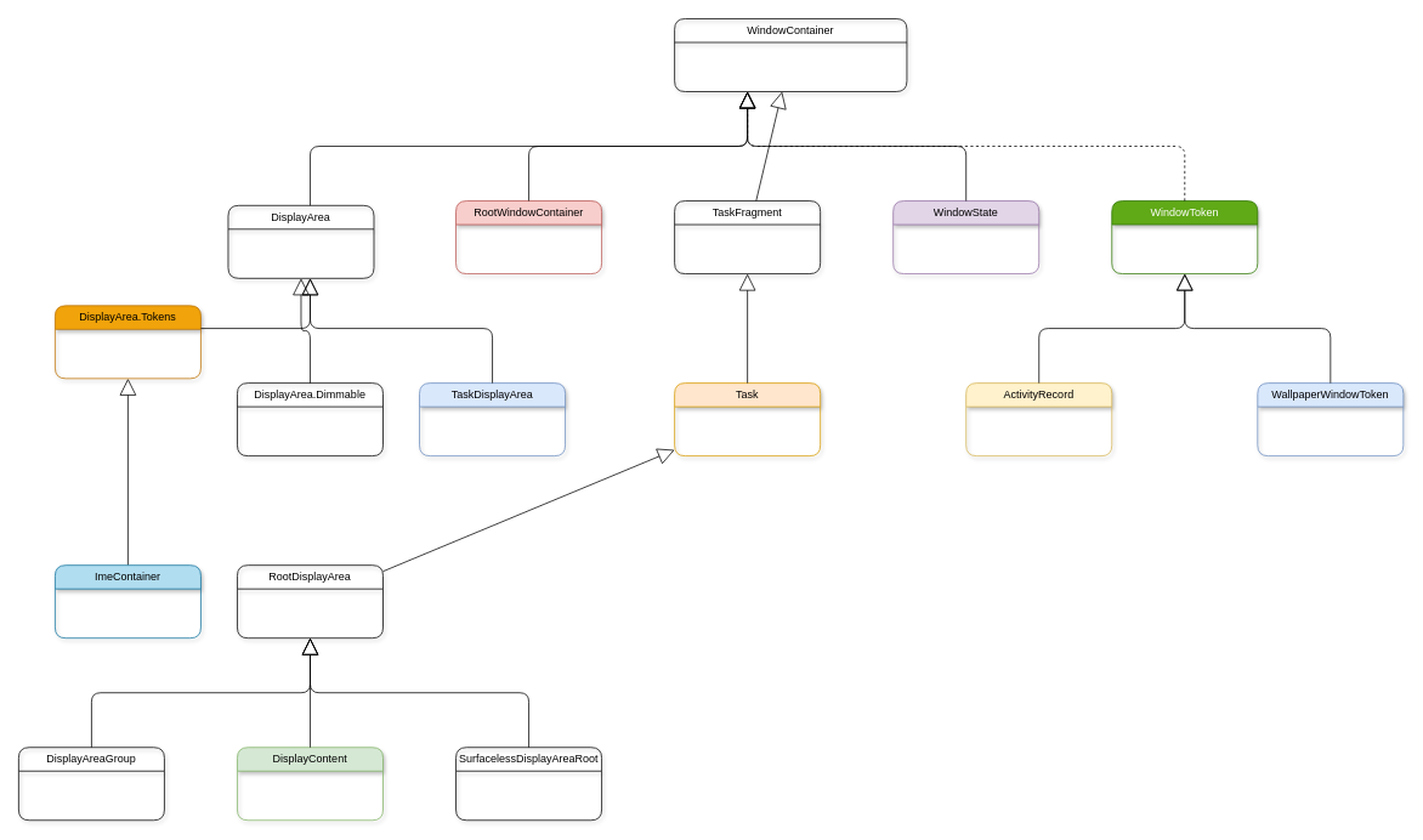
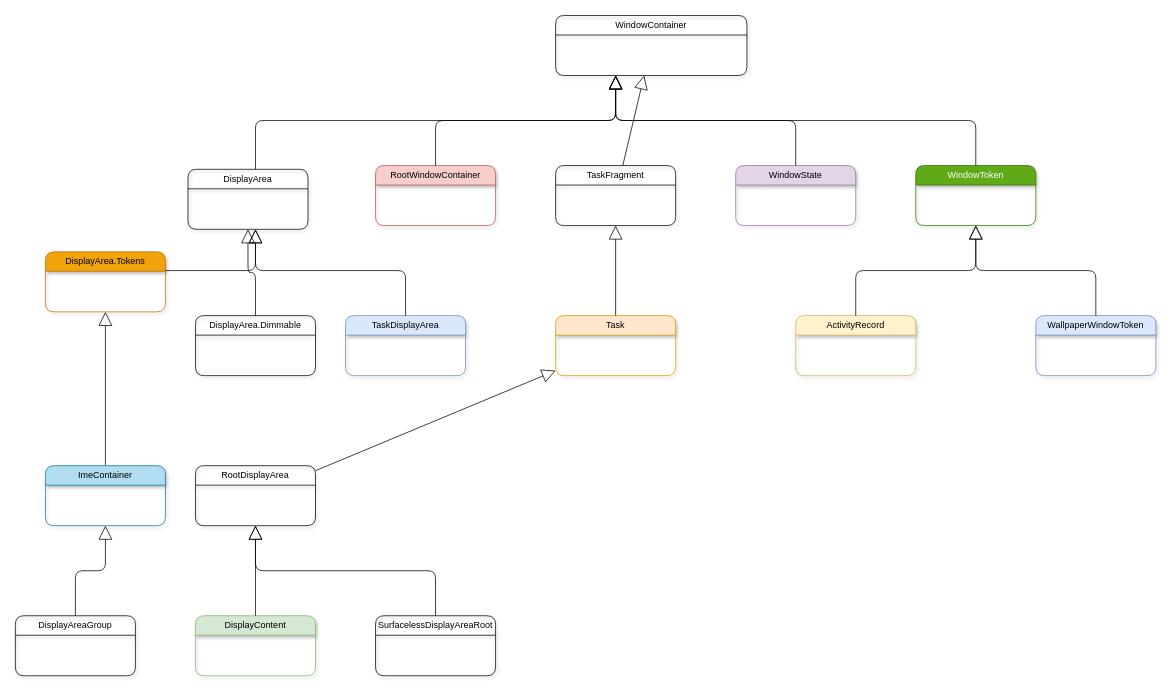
- <mxCell id="13" value="" style="endArrow=block;endSize=16;endFill=0;html=1;rounded=1;edgeStyle=orthogonalEdgeStyle;dashed=1;" parent="1" source="7" target="2" edge="1"><mxGeometry width="160" relative="1" as="geometry"><mxPoint x="1250" y="70" as="sourcePoint" /><mxPoint x="1410" y="70" as="targetPoint" /><Array as="points"><mxPoint x="1300" y="160" /><mxPoint x="820" y="160" /></Array></mxGeometry></mxCell>
+ <mxCell id="13" value="" style="endArrow=block;endSize=16;endFill=0;html=1;rounded=1;edgeStyle=orthogonalEdgeStyle;" parent="1" source="7" target="2" edge="1"><mxGeometry width="160" relative="1" as="geometry"><mxPoint x="1250" y="70" as="sourcePoint" /><mxPoint x="1410" y="70" as="targetPoint" /><Array as="points"><mxPoint x="1300" y="160" /><mxPoint x="820" y="160" /></Array></mxGeometry></mxCell>
- <mxCell id="30" value="" style="endArrow=block;endSize=16;endFill=0;html=1;rounded=1;edgeStyle=elbowEdgeStyle;elbow=vertical;" parent="1" source="29" target="27" edge="1"><mxGeometry width="160" relative="1" as="geometry"><mxPoint x="280" y="770" as="sourcePoint" /><mxPoint x="280" y="690" as="targetPoint" /></mxGeometry></mxCell>
+ <mxCell id="30" value="" style="endArrow=block;endSize=16;endFill=0;html=1;rounded=1;edgeStyle=elbowEdgeStyle;elbow=vertical;" parent="1" source="29" target="26" edge="1"><mxGeometry width="160" relative="1" as="geometry"><mxPoint x="280" y="770" as="sourcePoint" /><mxPoint x="280" y="690" as="targetPoint" /></mxGeometry></mxCell>
